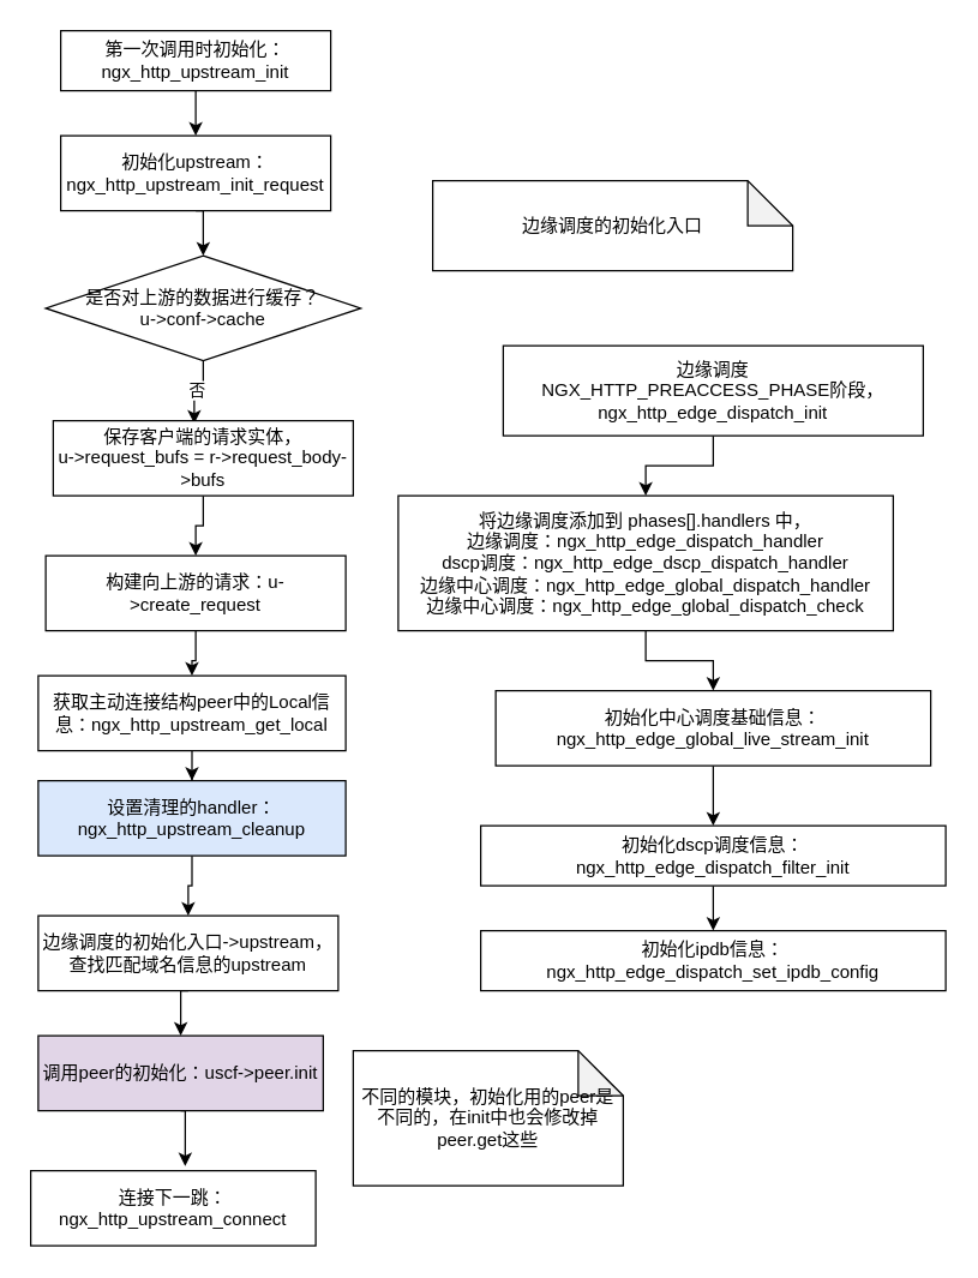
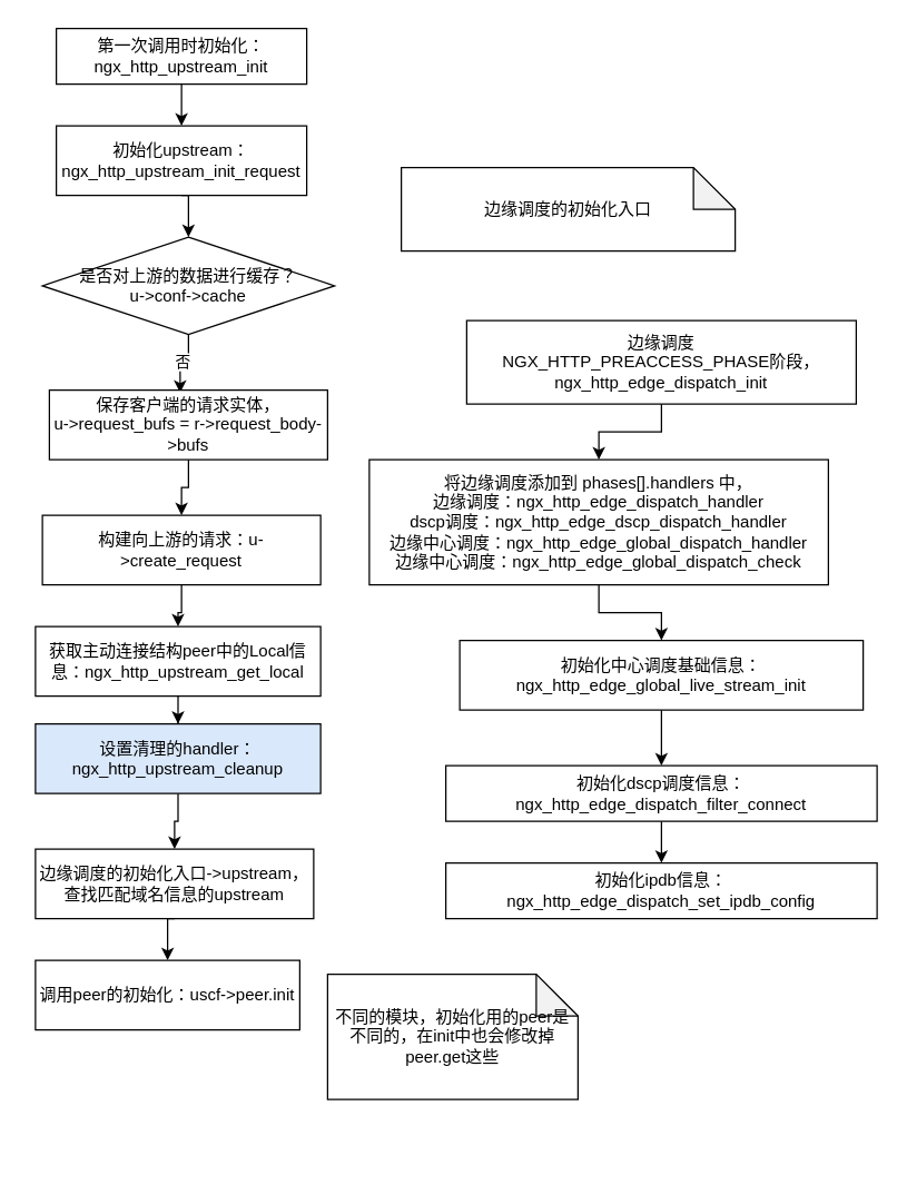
- <mxCell id="29" value="初始化dscp调度信息：&lt;br&gt;ngx_http_edge_dispatch_filter_init" style="rounded=0;whiteSpace=wrap;html=1;" parent="1" vertex="1"><mxGeometry x="320" y="550" width="310" height="40" as="geometry" /></mxCell>
+ <mxCell id="29" value="初始化dscp调度信息：&lt;br&gt;ngx_http_edge_dispatch_filter_connect" style="rounded=0;whiteSpace=wrap;html=1;" parent="1" vertex="1"><mxGeometry x="320" y="550" width="310" height="40" as="geometry" /></mxCell>
- <mxCell id="20" value="调用peer的初始化：uscf-&amp;gt;peer.init" style="rounded=0;whiteSpace=wrap;html=1;fillColor=#e1d5e7;" parent="1" vertex="1"><mxGeometry x="25" y="690" width="190" height="50" as="geometry" /></mxCell>
+ <mxCell id="20" value="调用peer的初始化：uscf-&amp;gt;peer.init" style="rounded=0;whiteSpace=wrap;html=1;" parent="1" vertex="1"><mxGeometry x="25" y="690" width="190" height="50" as="geometry" /></mxCell>
- <mxCell id="19" style="edgeStyle=orthogonalEdgeStyle;rounded=0;orthogonalLoop=1;jettySize=auto;html=1;exitX=0.5;exitY=1;exitDx=0;exitDy=0;entryX=0.542;entryY=-0.06;entryDx=0;entryDy=0;entryPerimeter=0;" parent="1" source="20" target="18" edge="1"><mxGeometry relative="1" as="geometry" /></mxCell>
- <mxCell id="18" value="连接下一跳：ngx_http_upstream_connect" style="rounded=0;whiteSpace=wrap;html=1;" parent="1" vertex="1"><mxGeometry x="20" y="780" width="190" height="50" as="geometry" /></mxCell>
